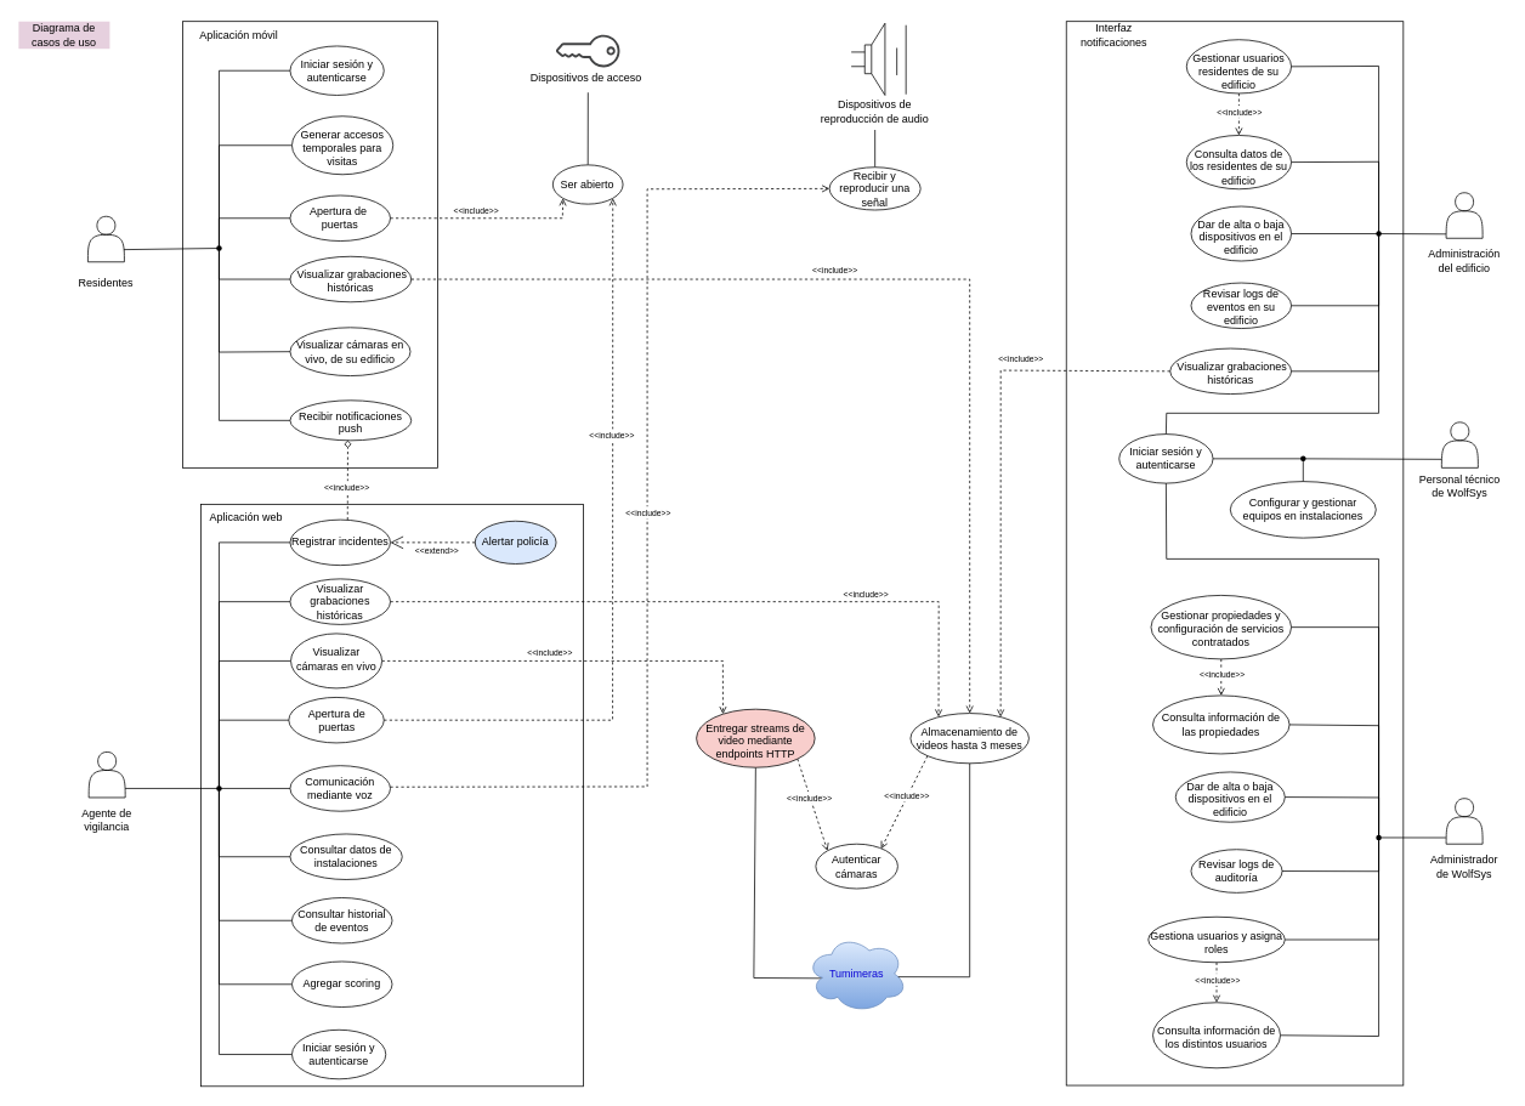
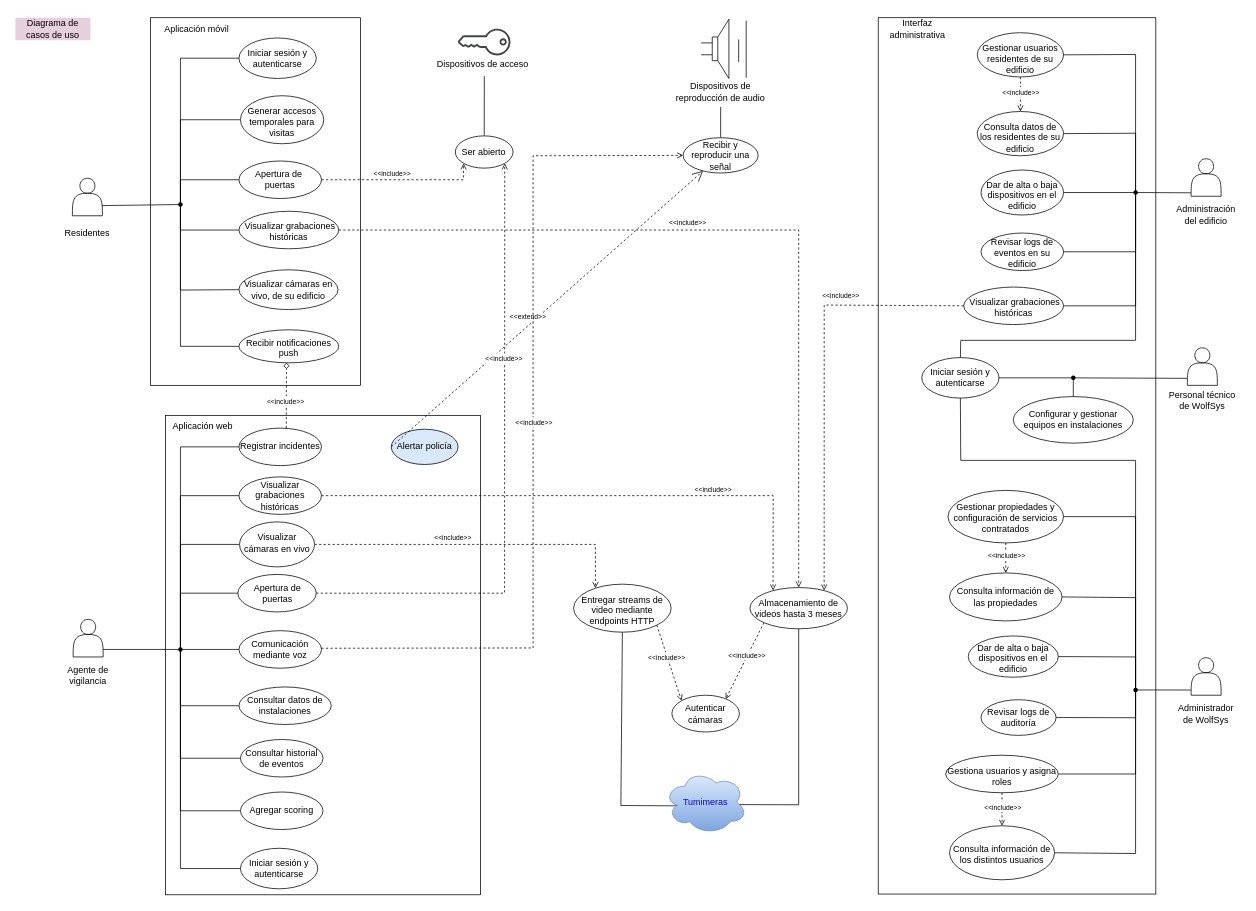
- <mxCell id="8" value="Interfaz notificaciones" style="text;html=1;align=center;verticalAlign=middle;whiteSpace=wrap;rounded=0;" parent="6" vertex="1"><mxGeometry width="104.68" height="30" as="geometry" /></mxCell>
+ <mxCell id="8" value="Interfaz administrativa" style="text;html=1;align=center;verticalAlign=middle;whiteSpace=wrap;rounded=0;" parent="6" vertex="1"><mxGeometry width="104.68" height="30" as="geometry" /></mxCell>
- <mxCell id="66" value="&amp;lt;&amp;lt;extend&amp;gt;&amp;gt;" style="endArrow=open;endSize=12;dashed=1;html=1;rounded=0;exitX=0;exitY=0.5;exitDx=0;exitDy=0;entryX=1;entryY=0.5;entryDx=0;entryDy=0;fontSize=9;" parent="1" source="64" target="65" edge="1"><mxGeometry x="-0.097" y="9" width="160" relative="1" as="geometry"><mxPoint x="643" y="223" as="sourcePoint" /><mxPoint x="747" y="90" as="targetPoint" /><mxPoint as="offset" /></mxGeometry></mxCell>
+ <mxCell id="66" value="&amp;lt;&amp;lt;extend&amp;gt;&amp;gt;" style="endArrow=open;endSize=12;dashed=1;html=1;rounded=0;exitX=0;exitY=0.5;exitDx=0;exitDy=0;fontSize=9;" parent="1" source="64" target="129" edge="1"><mxGeometry x="-0.097" y="9" width="160" relative="1" as="geometry"><mxPoint x="643" y="223" as="sourcePoint" /><mxPoint x="747" y="90" as="targetPoint" /><mxPoint as="offset" /></mxGeometry></mxCell>
- <mxCell id="23" value="Entregar streams de video mediante endpoints HTTP" style="ellipse;whiteSpace=wrap;html=1;spacingTop=5;fillColor=#f8cecc;" parent="1" vertex="1"><mxGeometry x="764" y="778" width="130" height="64" as="geometry" /></mxCell>
+ <mxCell id="23" value="Entregar streams de video mediante endpoints HTTP" style="ellipse;whiteSpace=wrap;html=1;spacingTop=5;" parent="1" vertex="1"><mxGeometry x="764" y="778" width="130" height="64" as="geometry" /></mxCell>
